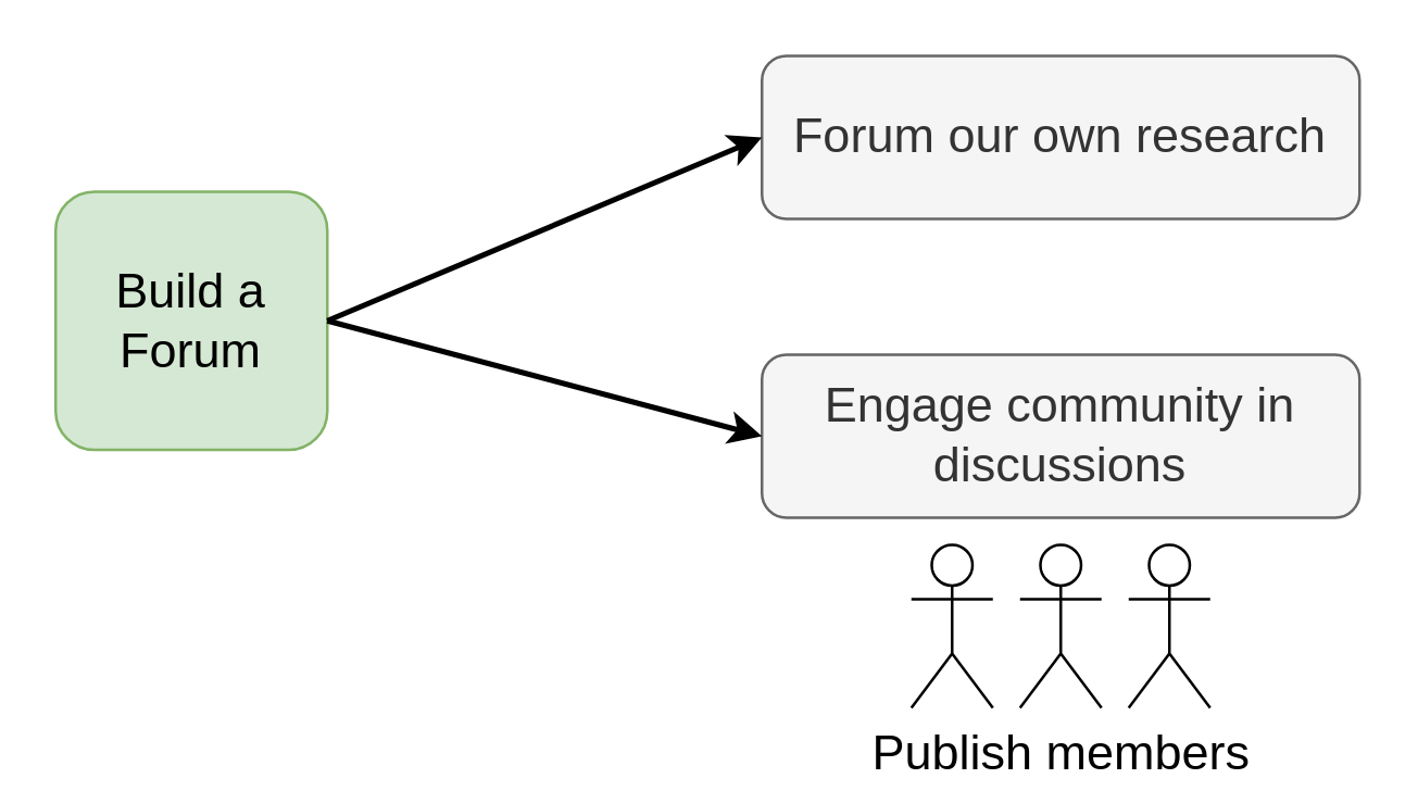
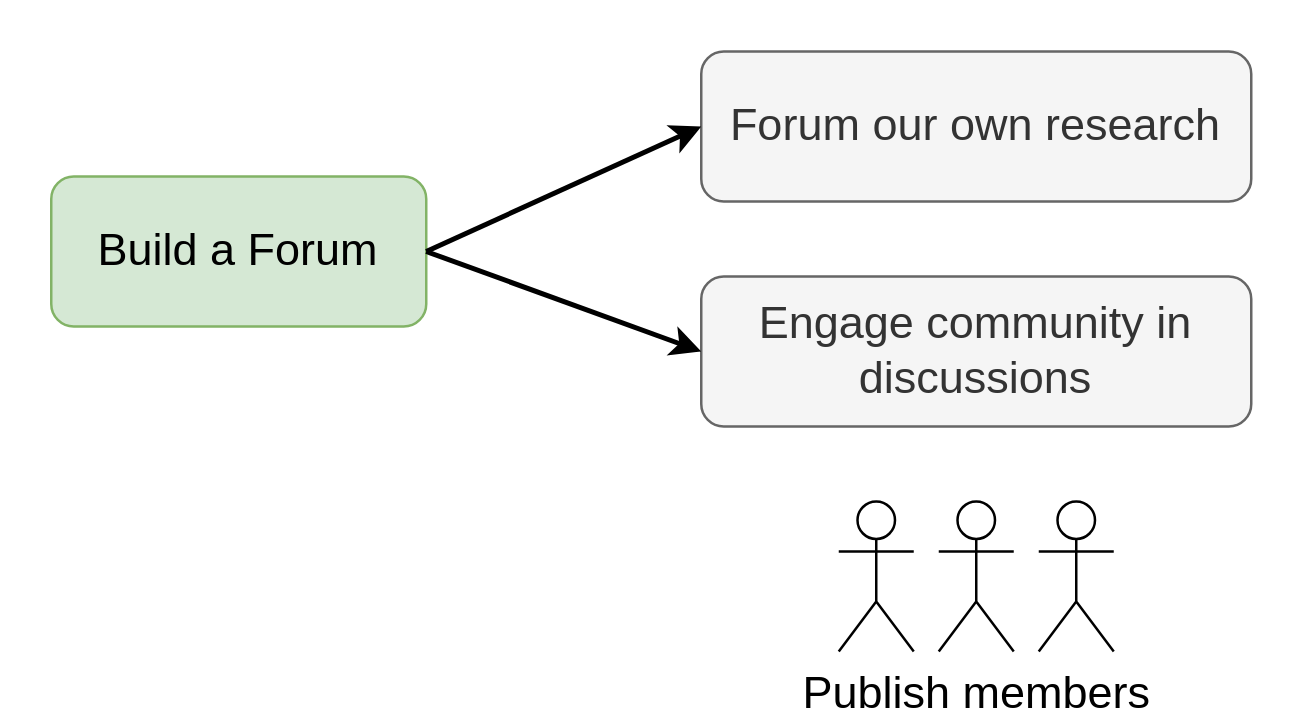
- <mxCell id="2" value="&lt;font style=&quot;font-size: 18px;&quot;&gt;Build a Forum&lt;/font&gt;" style="rounded=1;whiteSpace=wrap;html=1;fillColor=#d5e8d4;strokeColor=#82b366;" vertex="1" parent="1"><mxGeometry x="20" y="70" width="100" height="95" as="geometry" /></mxCell>
+ <mxCell id="2" value="&lt;font style=&quot;font-size: 18px;&quot;&gt;Build a Forum&lt;/font&gt;" style="rounded=1;whiteSpace=wrap;html=1;fillColor=#d5e8d4;strokeColor=#82b366;" vertex="1" parent="1"><mxGeometry x="20" y="70" width="150" height="60" as="geometry" /></mxCell>
- <mxCell id="4" value="&lt;span style=&quot;font-size: 18px;&quot;&gt;Engage community in discussions&lt;/span&gt;" style="rounded=1;whiteSpace=wrap;html=1;fillColor=#f5f5f5;fontColor=#333333;strokeColor=#666666;" vertex="1" parent="1"><mxGeometry x="280" y="130" width="220" height="60" as="geometry" /></mxCell>
+ <mxCell id="4" value="&lt;span style=&quot;font-size: 18px;&quot;&gt;Engage community in discussions&lt;/span&gt;" style="rounded=1;whiteSpace=wrap;html=1;fillColor=#f5f5f5;fontColor=#333333;strokeColor=#666666;" vertex="1" parent="1"><mxGeometry x="280" y="110" width="220" height="60" as="geometry" /></mxCell>
